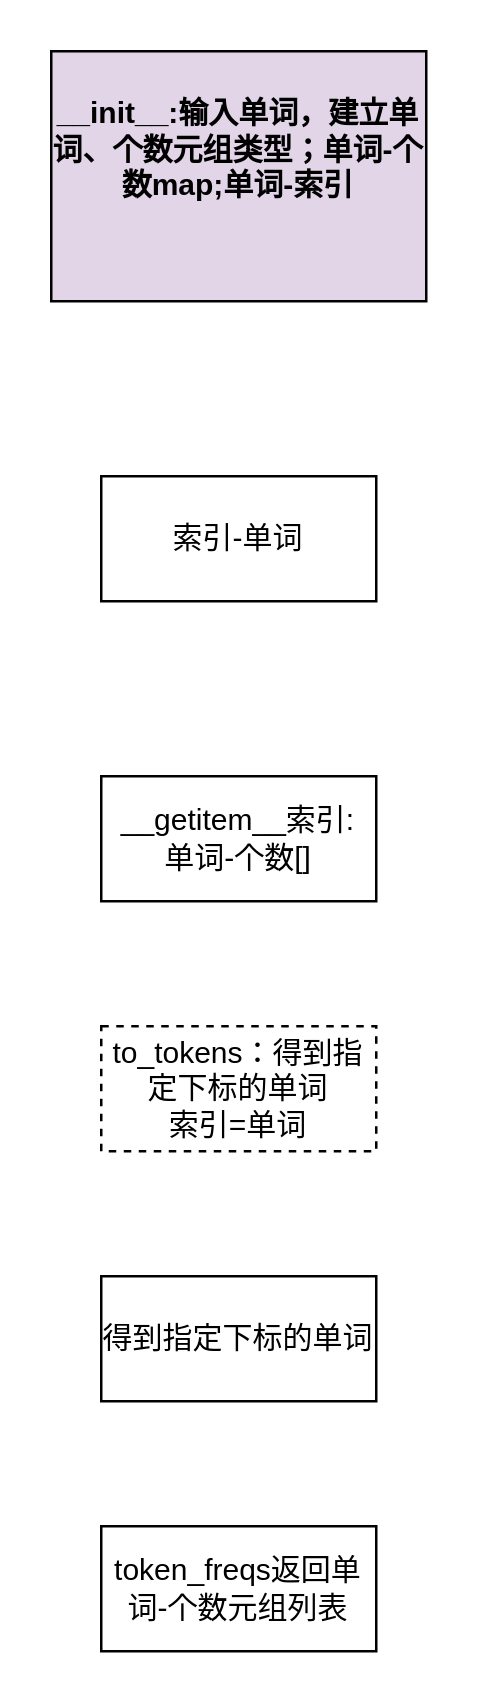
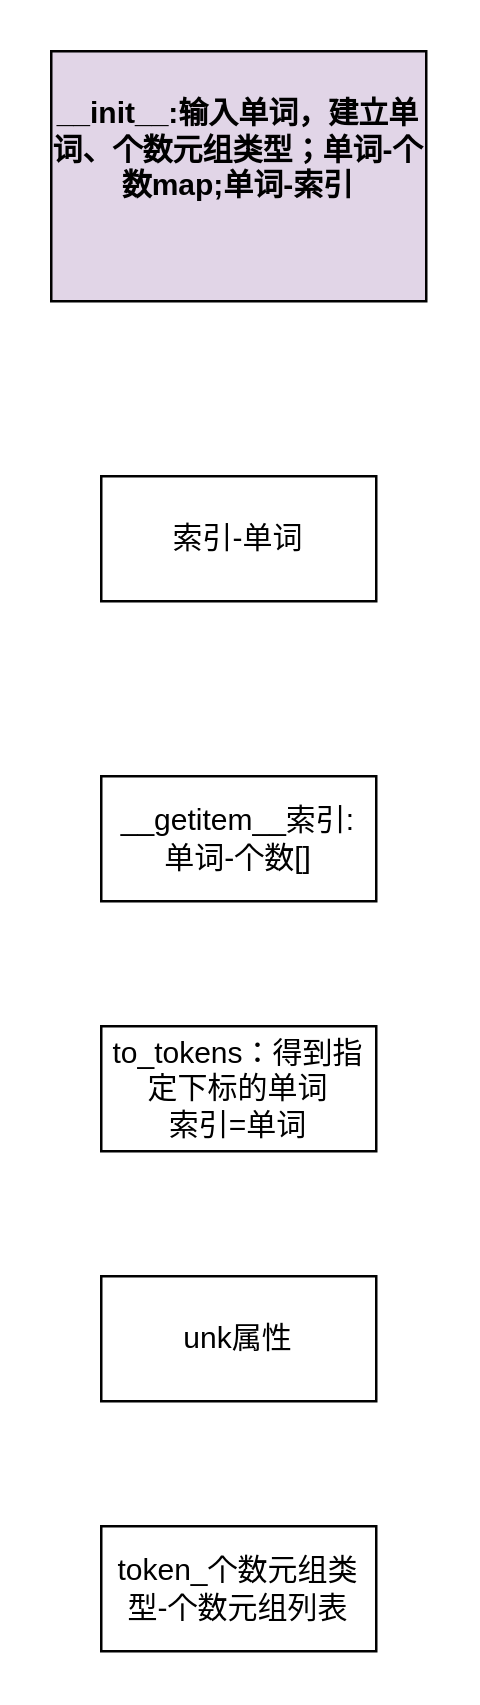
- <mxCell id="5" value="to_tokens：得到指定下标的单词&lt;br&gt;索引=单词" style="html=1;whiteSpace=wrap;strokeColor=default;fontFamily=Helvetica;fontSize=12;fontColor=default;fillColor=default;dashed=1;" vertex="1" parent="1"><mxGeometry x="40" y="410" width="110" height="50" as="geometry" /></mxCell>
+ <mxCell id="5" value="to_tokens：得到指定下标的单词&lt;br&gt;索引=单词" style="html=1;whiteSpace=wrap;strokeColor=default;fontFamily=Helvetica;fontSize=12;fontColor=default;fillColor=default;" vertex="1" parent="1"><mxGeometry x="40" y="410" width="110" height="50" as="geometry" /></mxCell>
- <mxCell id="6" value="得到指定下标的单词" style="html=1;whiteSpace=wrap;strokeColor=default;fontFamily=Helvetica;fontSize=12;fontColor=default;fillColor=default;" vertex="1" parent="1"><mxGeometry x="40" y="510" width="110" height="50" as="geometry" /></mxCell>
+ <mxCell id="6" value="unk属性" style="html=1;whiteSpace=wrap;strokeColor=default;fontFamily=Helvetica;fontSize=12;fontColor=default;fillColor=default;" vertex="1" parent="1"><mxGeometry x="40" y="510" width="110" height="50" as="geometry" /></mxCell>
- <mxCell id="7" value="token_freqs返回单词-个数元组列表" style="html=1;whiteSpace=wrap;strokeColor=default;fontFamily=Helvetica;fontSize=12;fontColor=default;fillColor=default;" vertex="1" parent="1"><mxGeometry x="40" y="610" width="110" height="50" as="geometry" /></mxCell>
+ <mxCell id="7" value="token_个数元组类型-个数元组列表" style="html=1;whiteSpace=wrap;strokeColor=default;fontFamily=Helvetica;fontSize=12;fontColor=default;fillColor=default;" vertex="1" parent="1"><mxGeometry x="40" y="610" width="110" height="50" as="geometry" /></mxCell>
